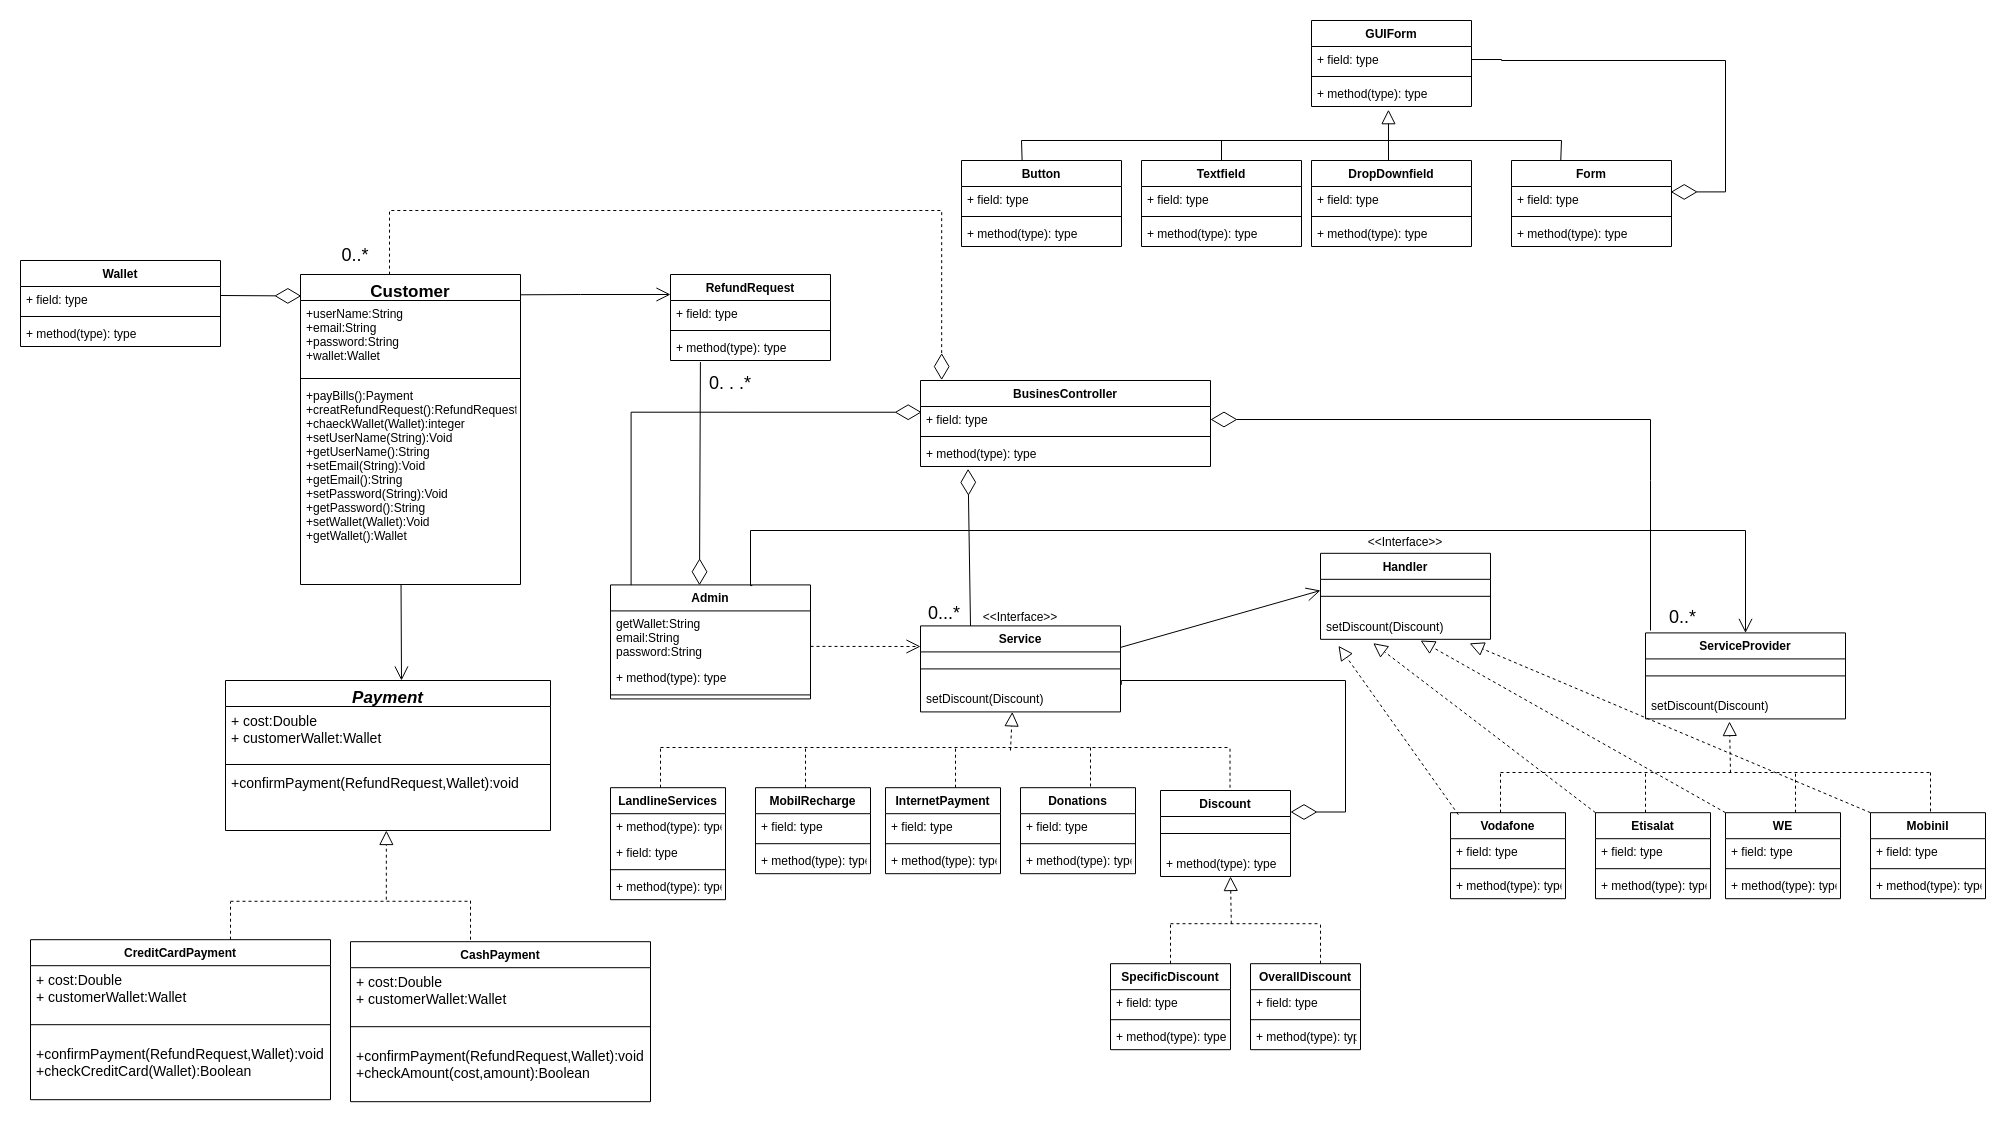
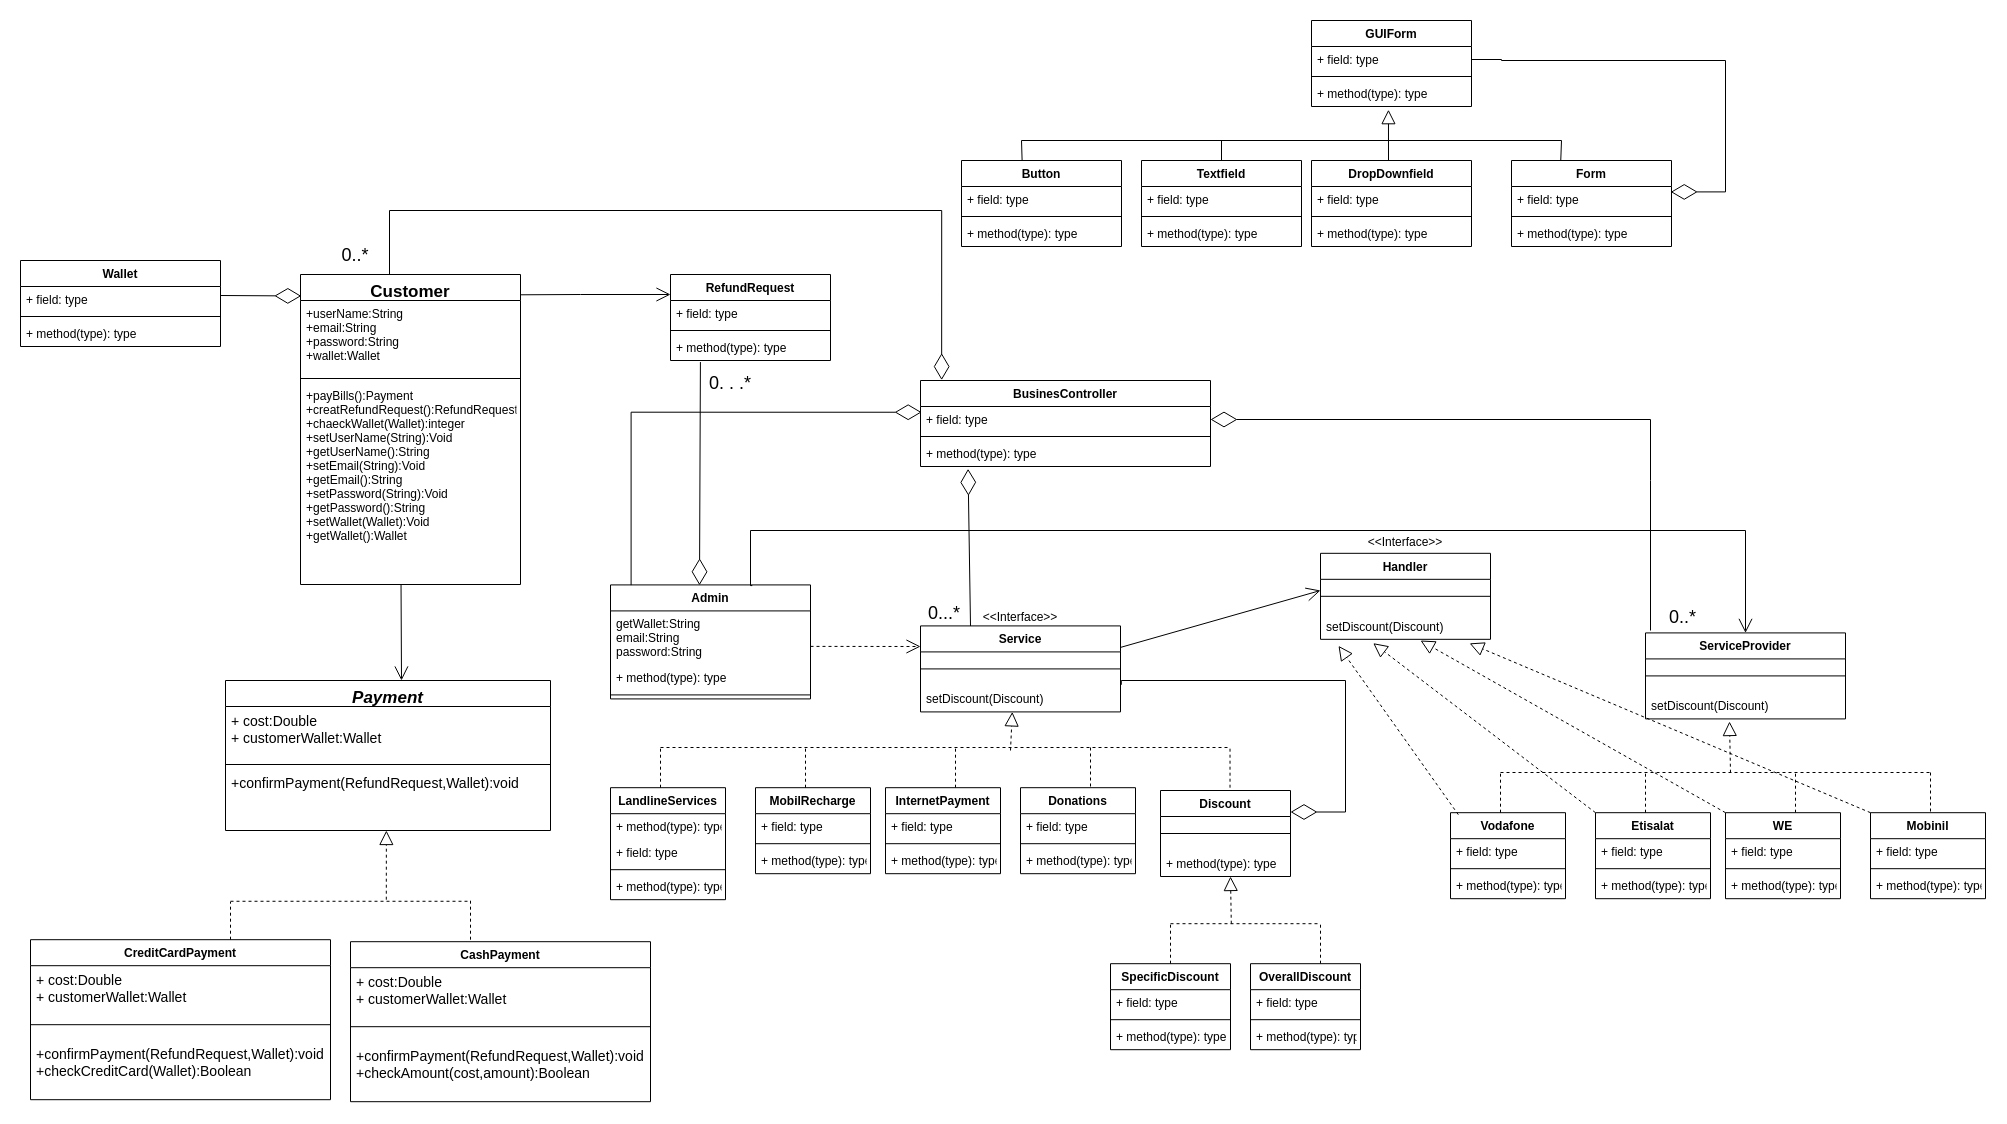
- <mxCell id="138" value="" style="endArrow=diamondThin;endFill=0;endSize=24;html=1;rounded=0;fontSize=18;entryX=0.073;entryY=-0.005;entryDx=0;entryDy=0;entryPerimeter=0;edgeStyle=orthogonalEdgeStyle;exitX=0.443;exitY=0.07;exitDx=0;exitDy=0;exitPerimeter=0;dashed=1;" edge="1" parent="1" source="144" target="133"><mxGeometry width="160" relative="1" as="geometry"><mxPoint x="388.6" y="267" as="sourcePoint" /><mxPoint x="990" y="320" as="targetPoint" /><Array as="points"><mxPoint x="389" y="210" /><mxPoint x="941" y="210" /></Array></mxGeometry></mxCell>
+ <mxCell id="138" value="" style="endArrow=diamondThin;endFill=0;endSize=24;html=1;rounded=0;fontSize=18;entryX=0.073;entryY=-0.005;entryDx=0;entryDy=0;entryPerimeter=0;edgeStyle=orthogonalEdgeStyle;exitX=0.443;exitY=0.07;exitDx=0;exitDy=0;exitPerimeter=0;" edge="1" parent="1" source="144" target="133"><mxGeometry width="160" relative="1" as="geometry"><mxPoint x="388.6" y="267" as="sourcePoint" /><mxPoint x="990" y="320" as="targetPoint" /><Array as="points"><mxPoint x="389" y="210" /><mxPoint x="941" y="210" /></Array></mxGeometry></mxCell>
